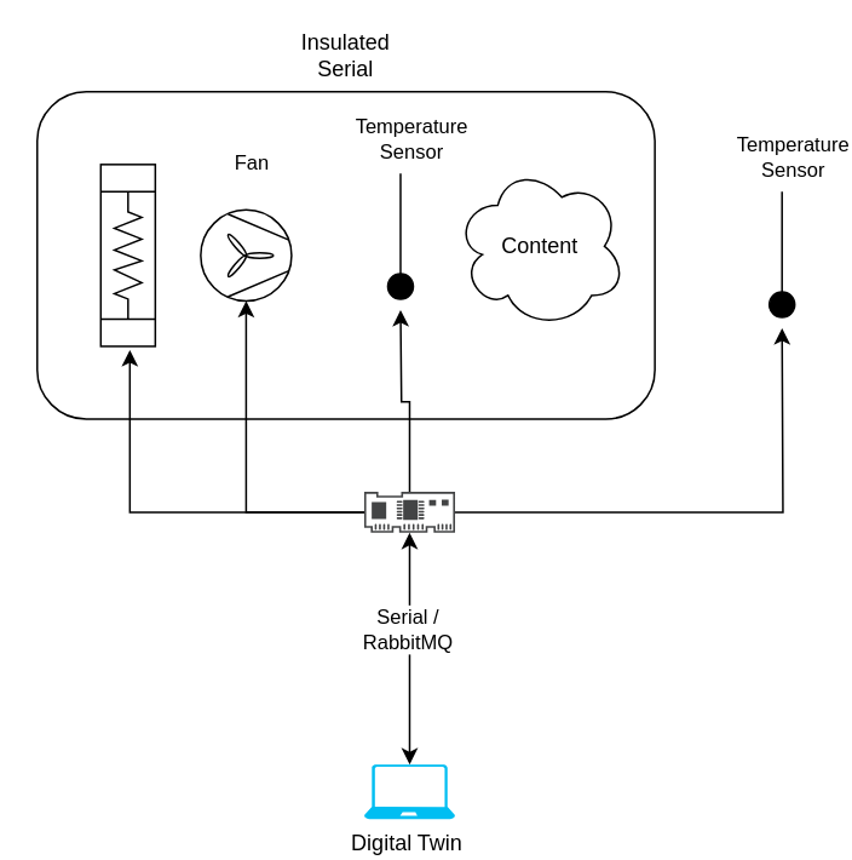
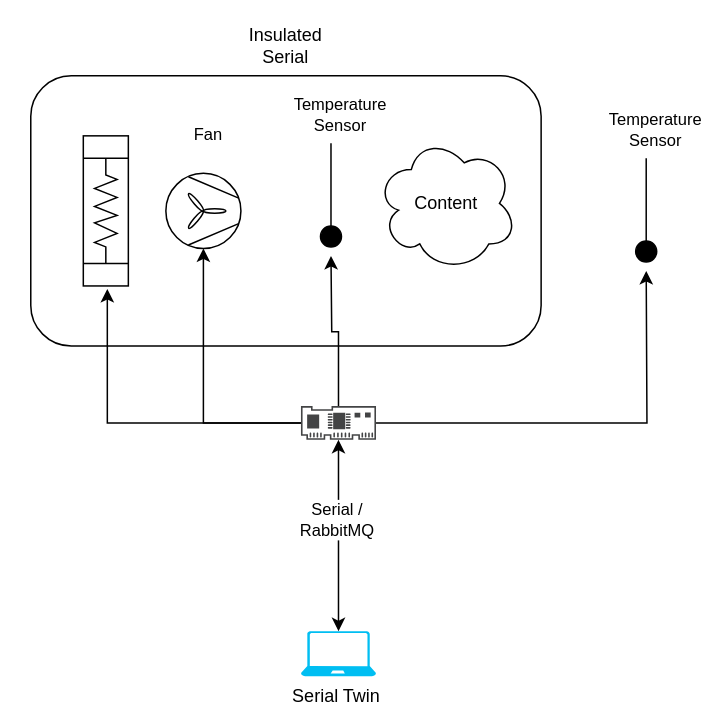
- <mxCell id="17" value="Digital Twin&amp;nbsp;" style="verticalLabelPosition=bottom;html=1;verticalAlign=top;align=center;strokeColor=none;fillColor=#00BEF2;shape=mxgraph.azure.laptop;pointerEvents=1;" vertex="1" parent="1"><mxGeometry x="200" y="420" width="50" height="30" as="geometry" /></mxCell>
+ <mxCell id="17" value="Serial Twin&amp;nbsp;" style="verticalLabelPosition=bottom;html=1;verticalAlign=top;align=center;strokeColor=none;fillColor=#00BEF2;shape=mxgraph.azure.laptop;pointerEvents=1;" vertex="1" parent="1"><mxGeometry x="200" y="420" width="50" height="30" as="geometry" /></mxCell>
